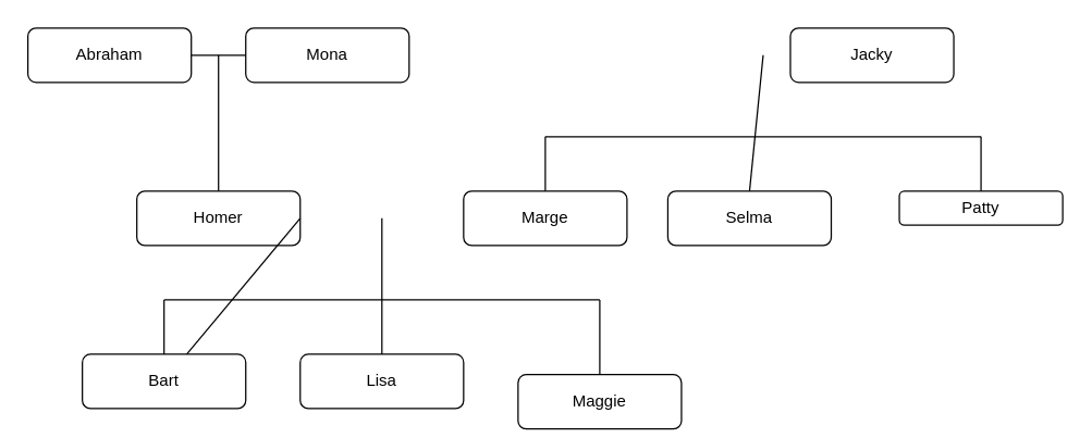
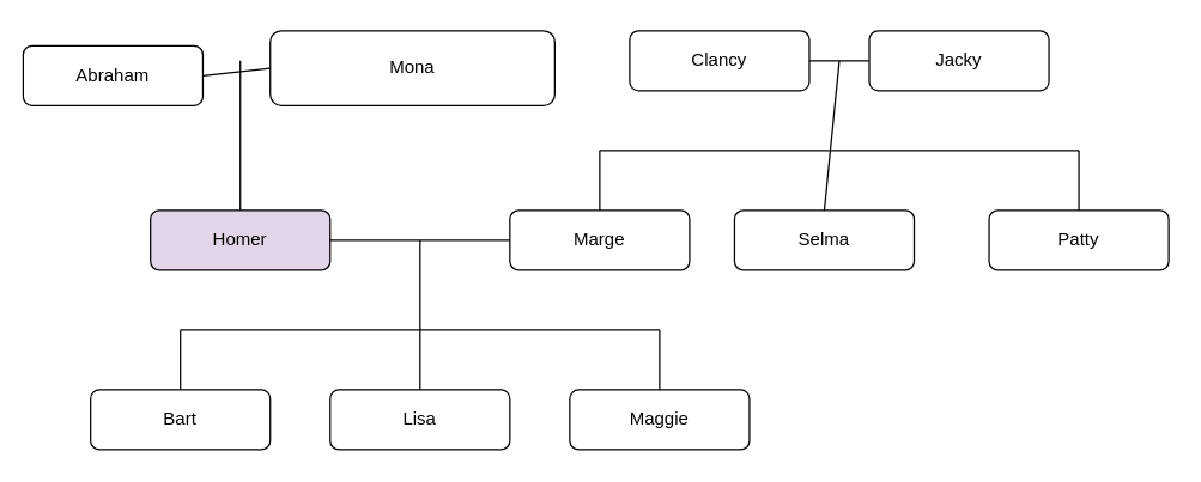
- <mxCell id="12" value="Abraham" style="rounded=1;whiteSpace=wrap;html=1;" vertex="1" parent="1"><mxGeometry x="20" y="20" width="120" height="40" as="geometry" /></mxCell>
+ <mxCell id="12" value="Abraham" style="rounded=1;whiteSpace=wrap;html=1;" vertex="1" parent="1"><mxGeometry x="15" y="30" width="120" height="40" as="geometry" /></mxCell>
- <mxCell id="14" value="Mona" style="rounded=1;whiteSpace=wrap;html=1;" vertex="1" parent="1"><mxGeometry x="180" y="20" width="120" height="40" as="geometry" /></mxCell>
+ <mxCell id="14" value="Mona" style="rounded=1;whiteSpace=wrap;html=1;" vertex="1" parent="1"><mxGeometry x="180" y="20" width="190" height="50" as="geometry" /></mxCell>
+ <mxCell id="2" value="Clancy" style="rounded=1;whiteSpace=wrap;html=1;" vertex="1" parent="1"><mxGeometry x="420" y="20" width="120" height="40" as="geometry" /></mxCell>
+ <mxCell id="5" value="" style="endArrow=none;html=1;exitX=1;exitY=0.5;exitDx=0;exitDy=0;entryX=0;entryY=0.5;entryDx=0;entryDy=0;" edge="1" parent="1" source="2" target="3"><mxGeometry width="50" height="50" relative="1" as="geometry"><mxPoint x="300" y="120" as="sourcePoint" /><mxPoint x="350" y="70" as="targetPoint" /></mxGeometry></mxCell>
- <mxCell id="8" value="Patty" style="rounded=1;whiteSpace=wrap;html=1;" vertex="1" parent="1"><mxGeometry x="660" y="140" width="120" height="25" as="geometry" /></mxCell>
+ <mxCell id="8" value="Patty" style="rounded=1;whiteSpace=wrap;html=1;" vertex="1" parent="1"><mxGeometry x="660" y="140" width="120" height="40" as="geometry" /></mxCell>
- <mxCell id="13" value="Homer" style="rounded=1;whiteSpace=wrap;html=1;" vertex="1" parent="1"><mxGeometry x="100" y="140" width="120" height="40" as="geometry" /></mxCell>
+ <mxCell id="13" value="Homer" style="rounded=1;whiteSpace=wrap;html=1;fillColor=#e1d5e7;" vertex="1" parent="1"><mxGeometry x="100" y="140" width="120" height="40" as="geometry" /></mxCell>
- <mxCell id="17" value="" style="endArrow=none;html=1;exitX=1;exitY=0.5;exitDx=0;exitDy=0;" edge="1" parent="1" source="13" target="21"><mxGeometry width="50" height="50" relative="1" as="geometry"><mxPoint x="340" y="120" as="sourcePoint" /><mxPoint x="390" y="70" as="targetPoint" /></mxGeometry></mxCell>
+ <mxCell id="17" value="" style="endArrow=none;html=1;exitX=1;exitY=0.5;exitDx=0;exitDy=0;entryX=0;entryY=0.5;entryDx=0;entryDy=0;" edge="1" parent="1" source="13" target="7"><mxGeometry width="50" height="50" relative="1" as="geometry"><mxPoint x="340" y="120" as="sourcePoint" /><mxPoint x="390" y="70" as="targetPoint" /></mxGeometry></mxCell>
- <mxCell id="22" value="Maggie" style="rounded=1;whiteSpace=wrap;html=1;" vertex="1" parent="1"><mxGeometry x="380" y="275" width="120" height="40" as="geometry" /></mxCell>
+ <mxCell id="22" value="Maggie" style="rounded=1;whiteSpace=wrap;html=1;" vertex="1" parent="1"><mxGeometry x="380" y="260" width="120" height="40" as="geometry" /></mxCell>
